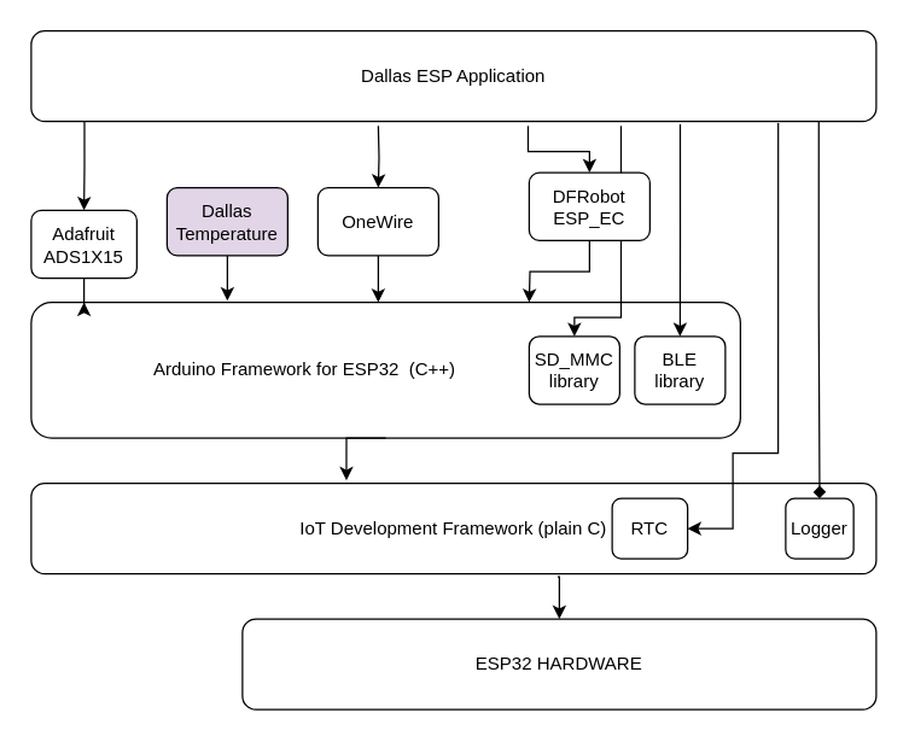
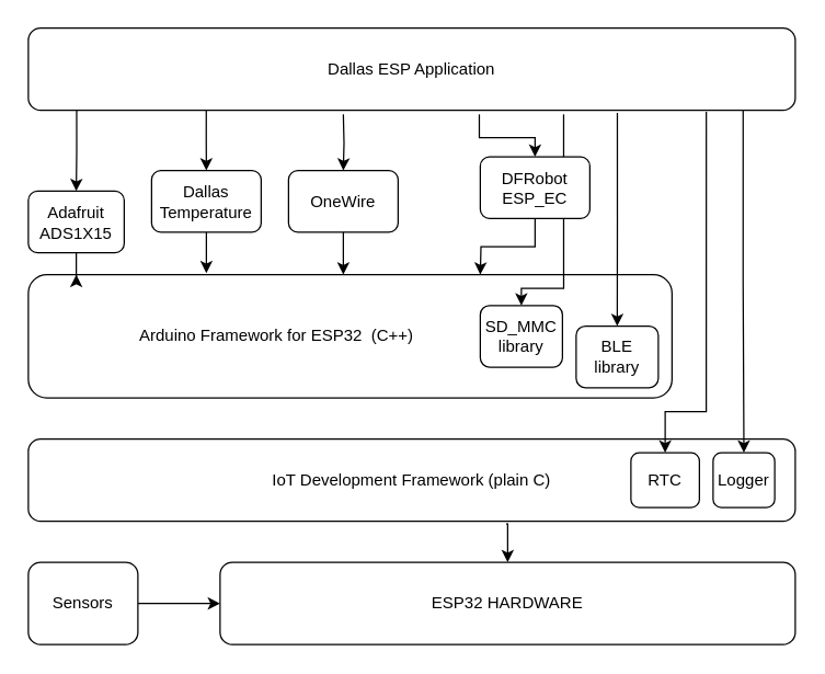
+ <mxCell id="15" style="edgeStyle=orthogonalEdgeStyle;rounded=0;orthogonalLoop=1;jettySize=auto;html=1;entryX=0.5;entryY=0;entryDx=0;entryDy=0;exitX=0.232;exitY=1;exitDx=0;exitDy=0;exitPerimeter=0;" parent="1" source="20" target="11" edge="1"><mxGeometry relative="1" as="geometry" /></mxCell>
- <mxCell id="11" value="Dallas&lt;br&gt;Temperature" style="rounded=1;whiteSpace=wrap;html=1;fillColor=#e1d5e7;" parent="1" vertex="1"><mxGeometry x="110" y="124" width="80" height="45" as="geometry" /></mxCell>
+ <mxCell id="11" value="Dallas&lt;br&gt;Temperature" style="rounded=1;whiteSpace=wrap;html=1;" parent="1" vertex="1"><mxGeometry x="110" y="124" width="80" height="45" as="geometry" /></mxCell>
- <mxCell id="9" value="BLE&lt;div&gt;library&lt;/div&gt;" style="rounded=1;whiteSpace=wrap;html=1;" parent="1" vertex="1"><mxGeometry x="420" y="222.5" width="60" height="45" as="geometry" /></mxCell>
+ <mxCell id="9" value="BLE&lt;div&gt;library&lt;/div&gt;" style="rounded=1;whiteSpace=wrap;html=1;" parent="1" vertex="1"><mxGeometry x="420" y="237.5" width="60" height="45" as="geometry" /></mxCell>
- <mxCell id="13" style="edgeStyle=orthogonalEdgeStyle;rounded=0;orthogonalLoop=1;jettySize=auto;html=1;exitX=0.5;exitY=1;exitDx=0;exitDy=0;entryX=0.373;entryY=-0.033;entryDx=0;entryDy=0;entryPerimeter=0;" parent="1" source="8" target="5" edge="1"><mxGeometry relative="1" as="geometry" /></mxCell>
- <mxCell id="21" style="edgeStyle=orthogonalEdgeStyle;rounded=0;orthogonalLoop=1;jettySize=auto;html=1;exitX=0.932;exitY=1;exitDx=0;exitDy=0;entryX=0.5;entryY=0;entryDx=0;entryDy=0;exitPerimeter=0;endArrow=diamond;" parent="1" source="20" target="7" edge="1"><mxGeometry relative="1" as="geometry" /></mxCell>
+ <mxCell id="21" style="edgeStyle=orthogonalEdgeStyle;rounded=0;orthogonalLoop=1;jettySize=auto;html=1;exitX=0.932;exitY=1;exitDx=0;exitDy=0;entryX=0.5;entryY=0;entryDx=0;entryDy=0;exitPerimeter=0;" parent="1" source="20" target="7" edge="1"><mxGeometry relative="1" as="geometry" /></mxCell>
- <mxCell id="6" value="RTC" style="rounded=1;whiteSpace=wrap;html=1;" parent="1" vertex="1"><mxGeometry x="405" y="330" width="50" height="40" as="geometry" /></mxCell>
+ <mxCell id="6" value="RTC" style="rounded=1;whiteSpace=wrap;html=1;" parent="1" vertex="1"><mxGeometry x="460" y="330" width="50" height="40" as="geometry" /></mxCell>
+ <mxCell id="26" value="Sensors" style="rounded=1;whiteSpace=wrap;html=1;" parent="1" vertex="1"><mxGeometry x="20" y="410" width="80" height="60" as="geometry" /></mxCell>
+ <mxCell id="2" style="edgeStyle=orthogonalEdgeStyle;rounded=0;orthogonalLoop=1;jettySize=auto;html=1;entryX=1;entryY=0.5;entryDx=0;entryDy=0;startArrow=classic;startFill=1;endArrow=none;endFill=0;" parent="1" source="3" target="26" edge="1"><mxGeometry relative="1" as="geometry" /></mxCell>
